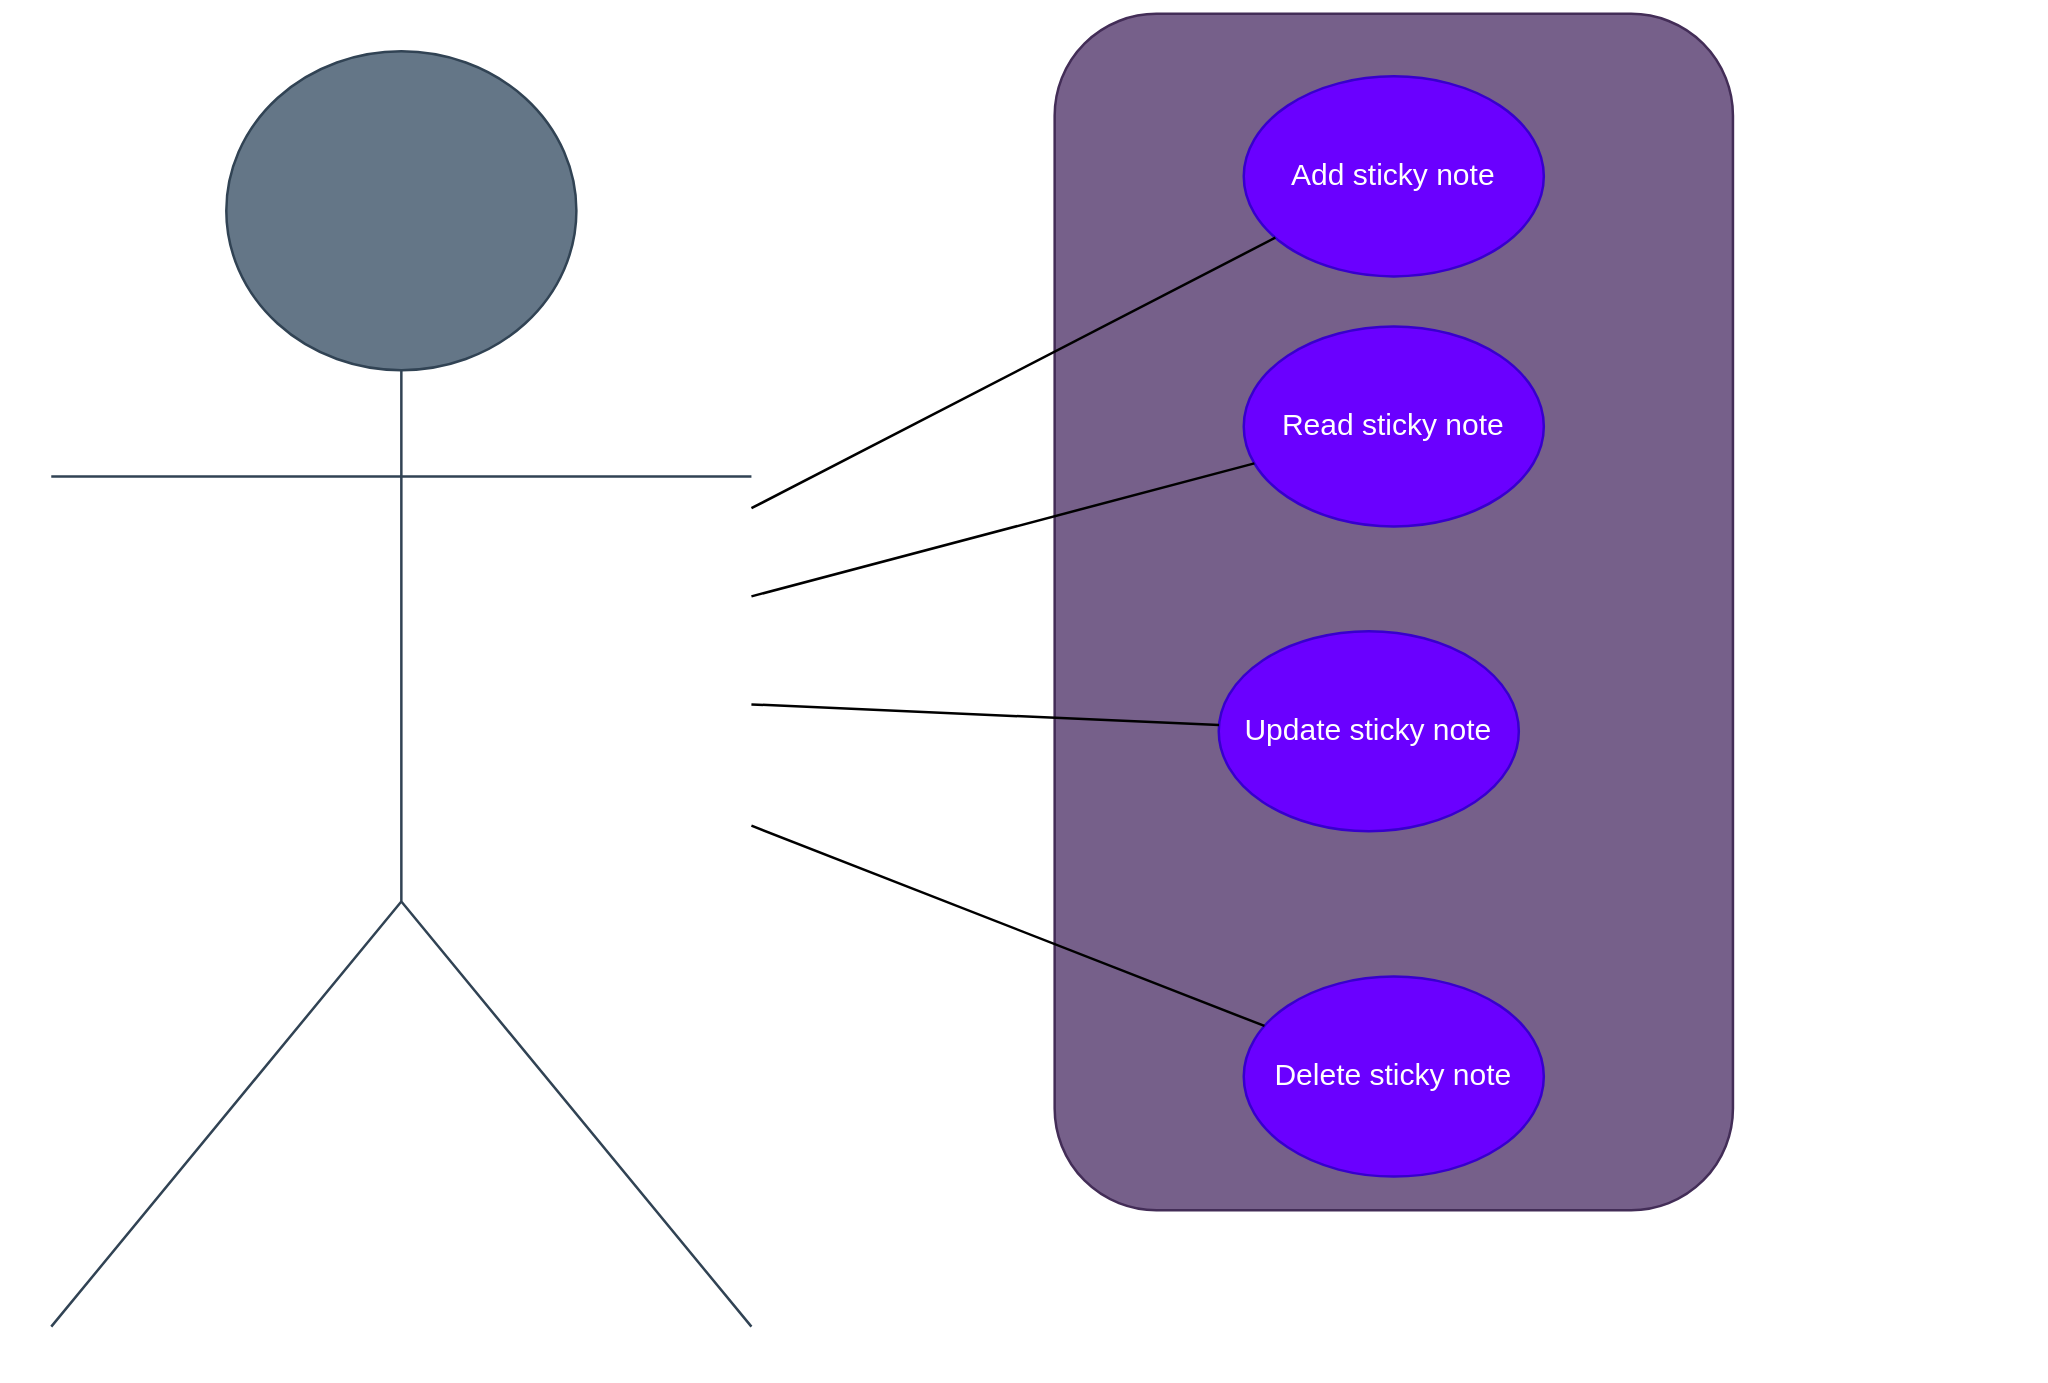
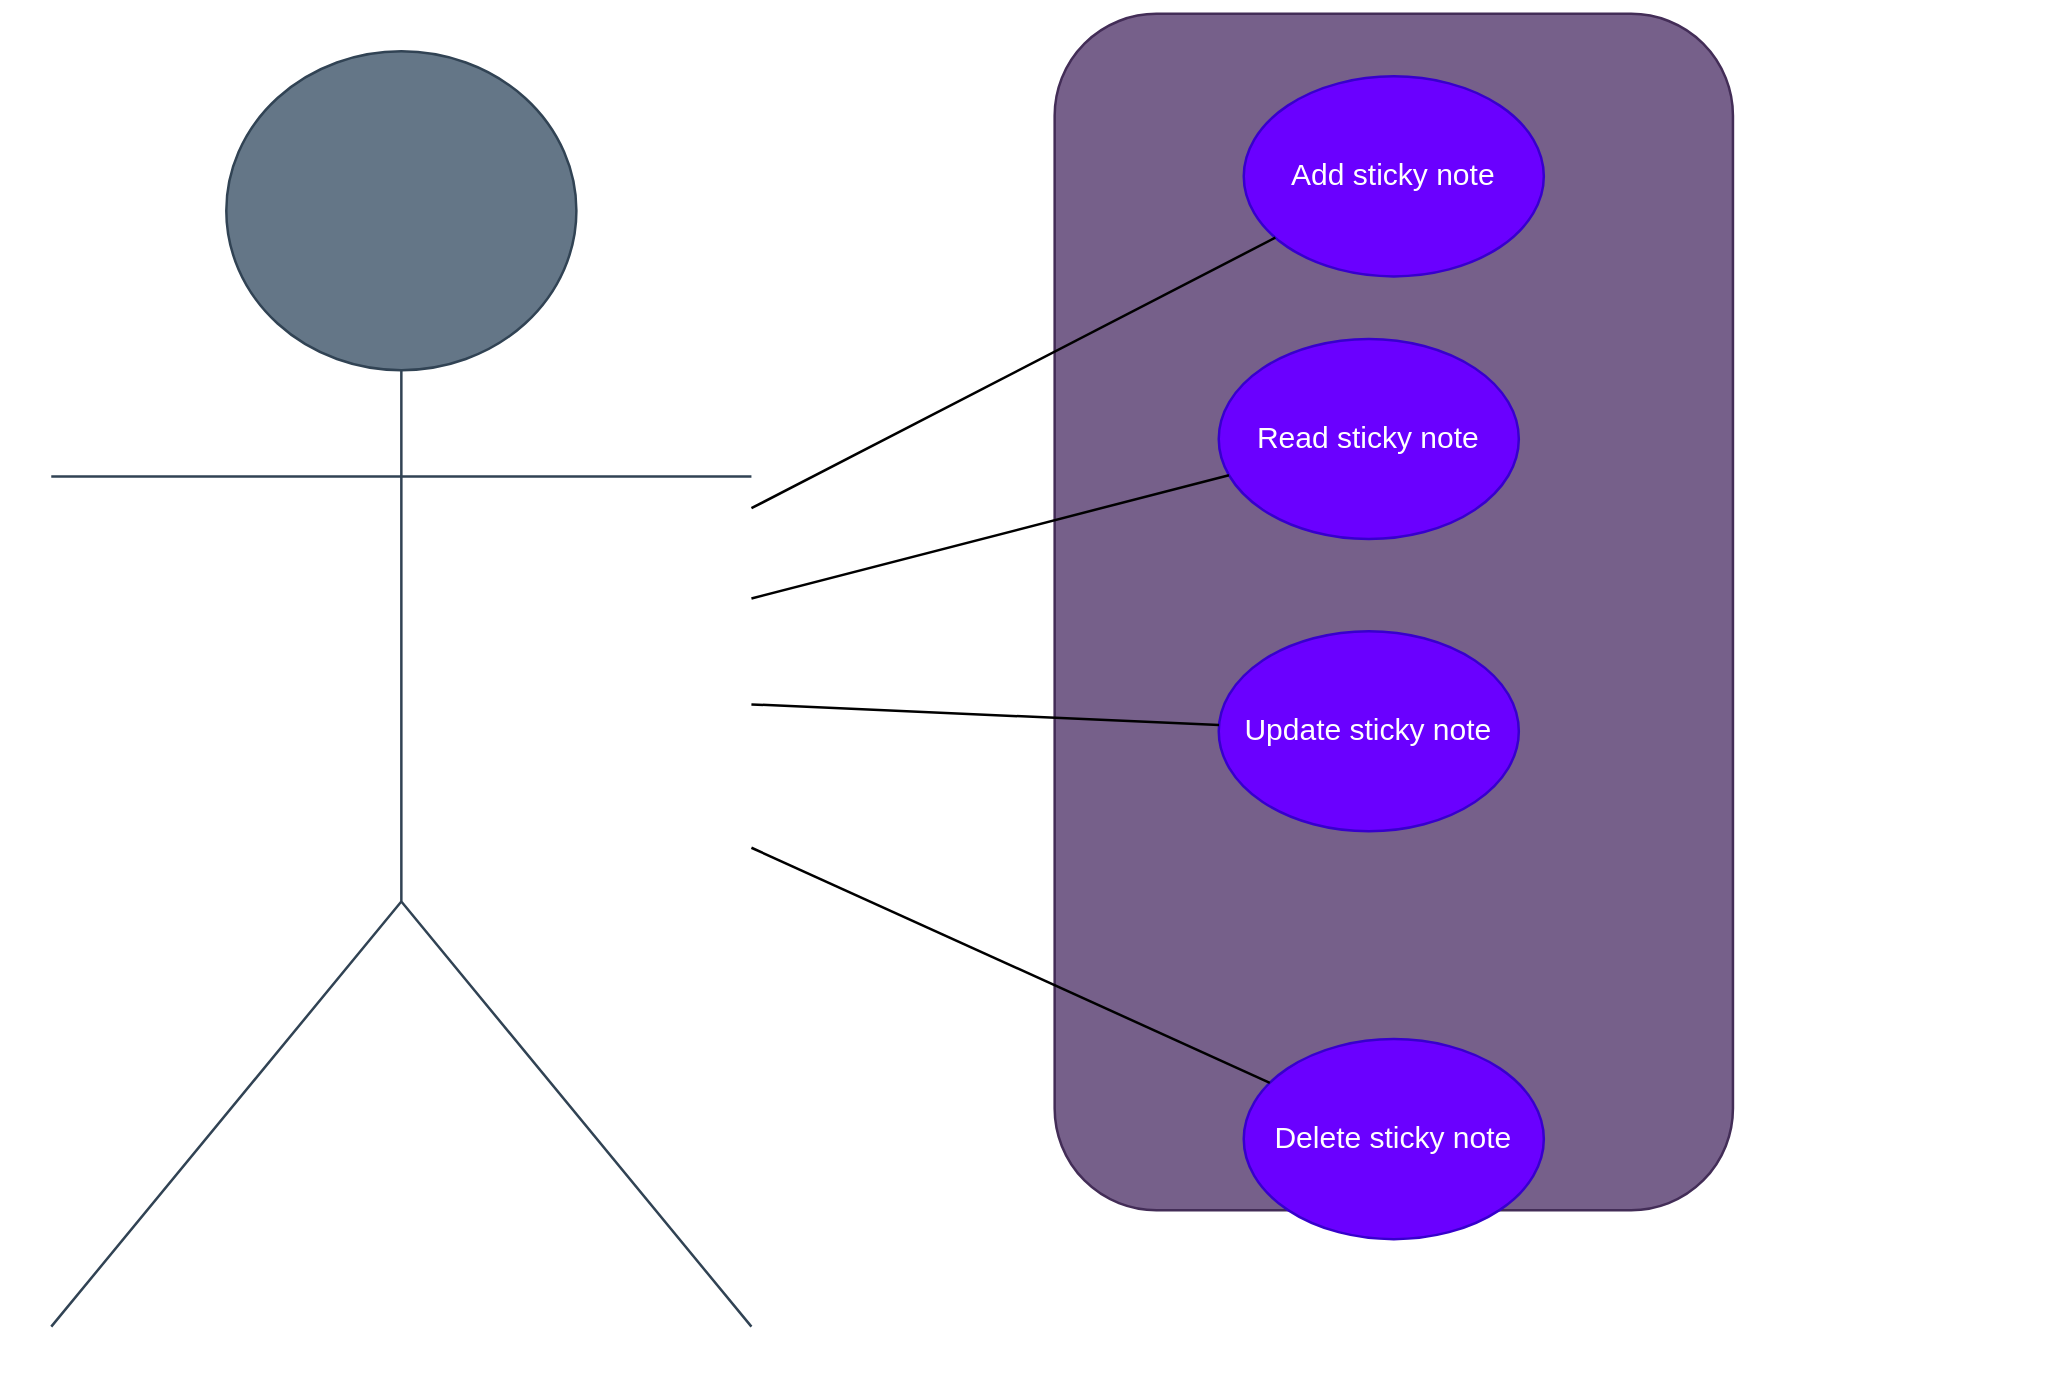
- <mxCell id="7" value="Read sticky note" style="ellipse;whiteSpace=wrap;html=1;fillColor=#6a00ff;fontColor=#ffffff;strokeColor=#3700CC;" parent="1" vertex="1"><mxGeometry x="496.88" y="130" width="120" height="80" as="geometry" /></mxCell>
+ <mxCell id="7" value="Read sticky note" style="ellipse;whiteSpace=wrap;html=1;fillColor=#6a00ff;fontColor=#ffffff;strokeColor=#3700CC;" parent="1" vertex="1"><mxGeometry x="486.88" y="135" width="120" height="80" as="geometry" /></mxCell>
- <mxCell id="6" value="Delete sticky note" style="ellipse;whiteSpace=wrap;html=1;fillColor=#6a00ff;fontColor=#ffffff;strokeColor=#3700CC;" parent="1" vertex="1"><mxGeometry x="496.88" y="390" width="120" height="80" as="geometry" /></mxCell>
+ <mxCell id="6" value="Delete sticky note" style="ellipse;whiteSpace=wrap;html=1;fillColor=#6a00ff;fontColor=#ffffff;strokeColor=#3700CC;" parent="1" vertex="1"><mxGeometry x="496.88" y="415" width="120" height="80" as="geometry" /></mxCell>
